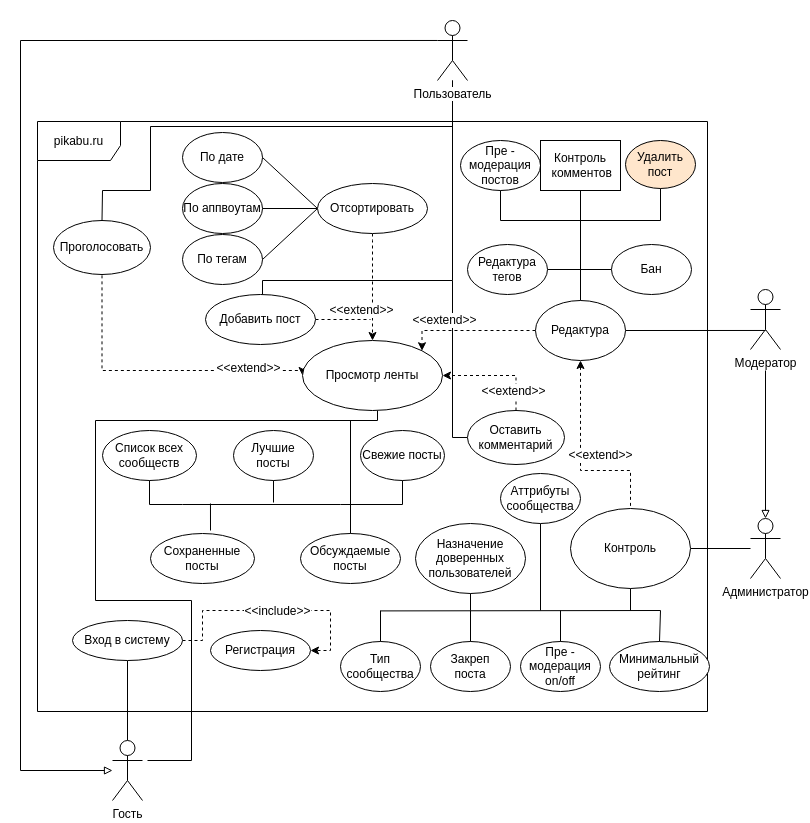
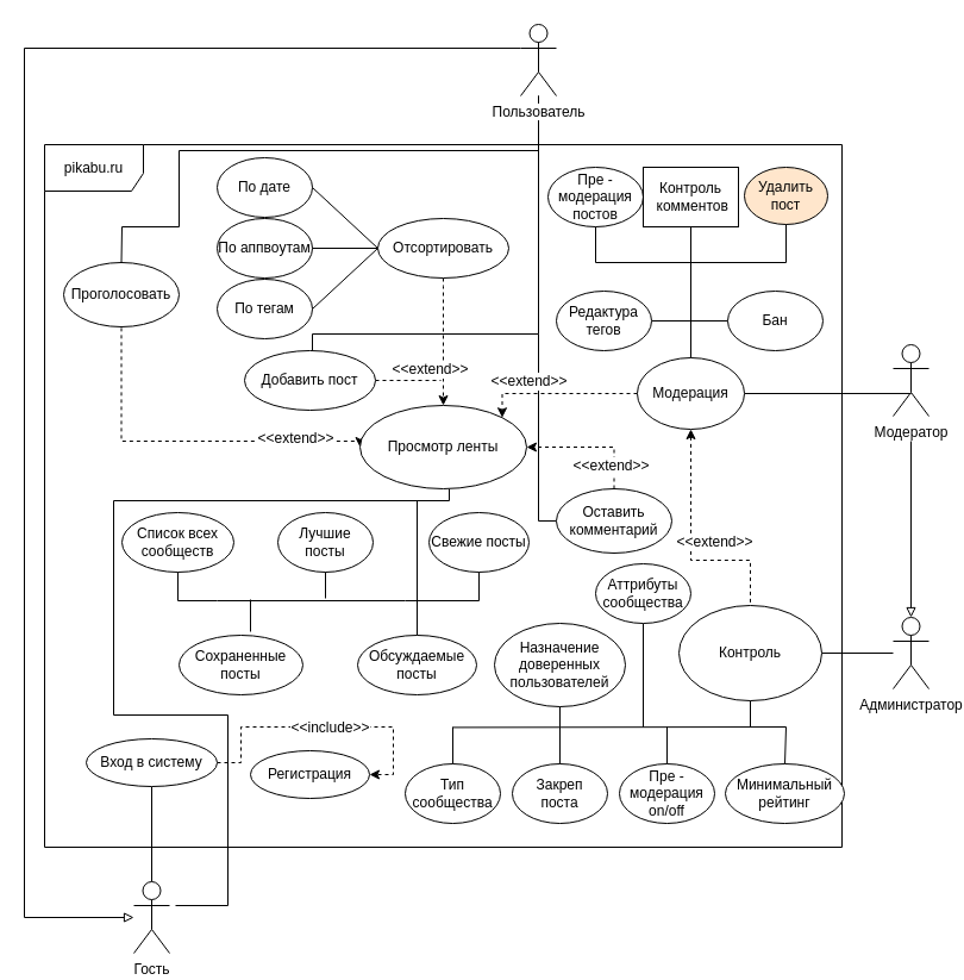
- <mxCell id="50" value="Редактура" style="ellipse;whiteSpace=wrap;html=1;fillColor=#ffffff;" vertex="1" parent="1"><mxGeometry x="535" y="300" width="90" height="60" as="geometry" /></mxCell>
+ <mxCell id="50" value="Модерация" style="ellipse;whiteSpace=wrap;html=1;fillColor=#ffffff;" vertex="1" parent="1"><mxGeometry x="535" y="300" width="90" height="60" as="geometry" /></mxCell>
